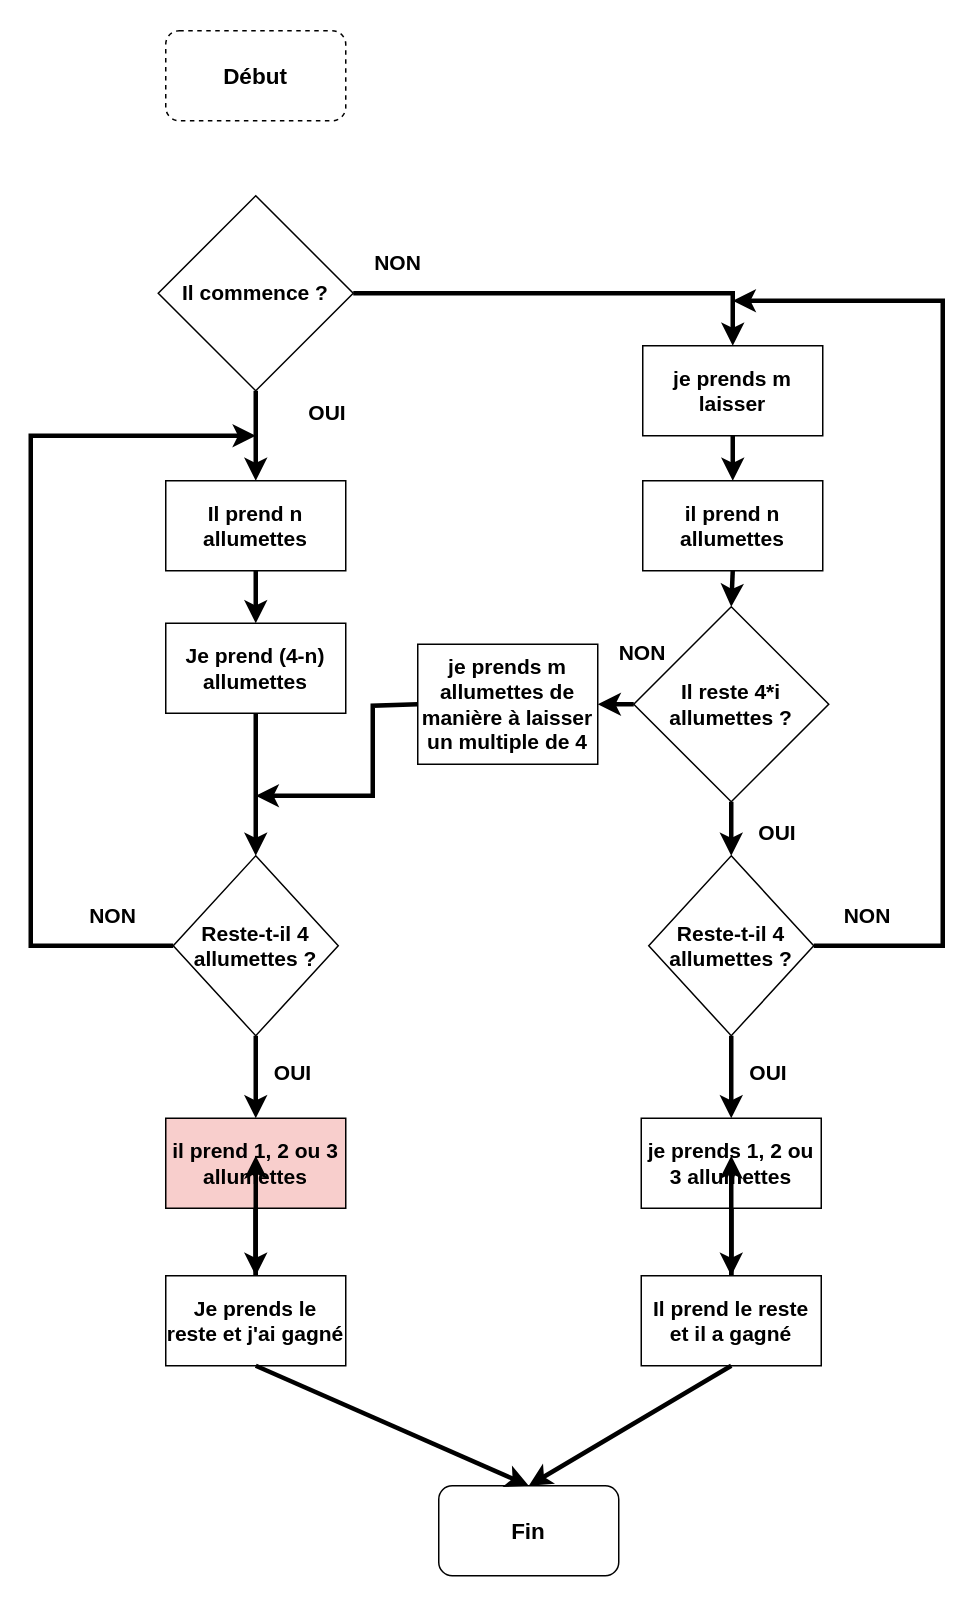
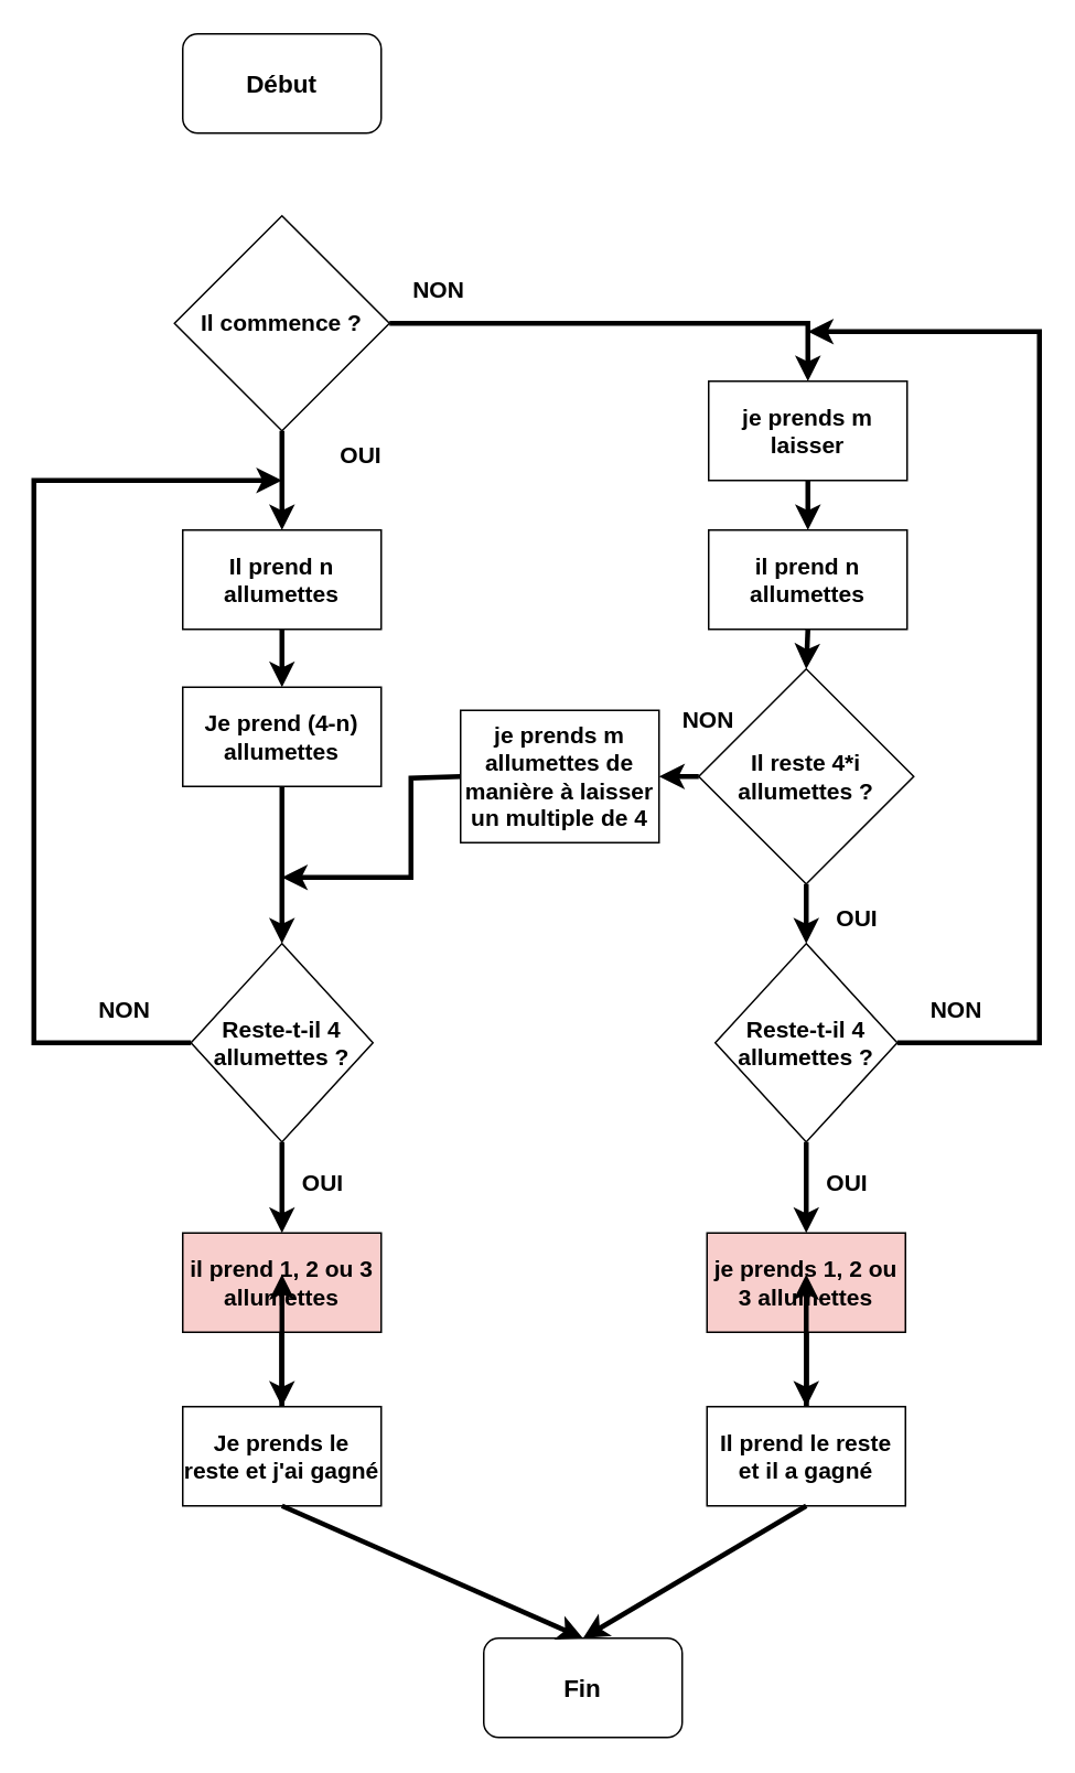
- <mxCell id="2" value="&lt;font style=&quot;font-size: 15px;&quot;&gt;&lt;b&gt;Début&lt;/b&gt;&lt;/font&gt;" style="rounded=1;whiteSpace=wrap;html=1;dashed=1;" vertex="1" parent="1"><mxGeometry x="110" y="20" width="120" height="60" as="geometry" /></mxCell>
+ <mxCell id="2" value="&lt;font style=&quot;font-size: 15px;&quot;&gt;&lt;b&gt;Début&lt;/b&gt;&lt;/font&gt;" style="rounded=1;whiteSpace=wrap;html=1;" vertex="1" parent="1"><mxGeometry x="110" y="20" width="120" height="60" as="geometry" /></mxCell>
- <mxCell id="37" value="&lt;font style=&quot;font-size: 14px;&quot;&gt;&lt;b&gt;je prends 1, 2 ou 3 allumettes&lt;br&gt;&lt;/b&gt;&lt;/font&gt;" style="rounded=0;whiteSpace=wrap;html=1;" vertex="1" parent="1"><mxGeometry x="427" y="745" width="120" height="60" as="geometry" /></mxCell>
+ <mxCell id="37" value="&lt;font style=&quot;font-size: 14px;&quot;&gt;&lt;b&gt;je prends 1, 2 ou 3 allumettes&lt;br&gt;&lt;/b&gt;&lt;/font&gt;" style="rounded=0;whiteSpace=wrap;html=1;fillColor=#f8cecc;" vertex="1" parent="1"><mxGeometry x="427" y="745" width="120" height="60" as="geometry" /></mxCell>
